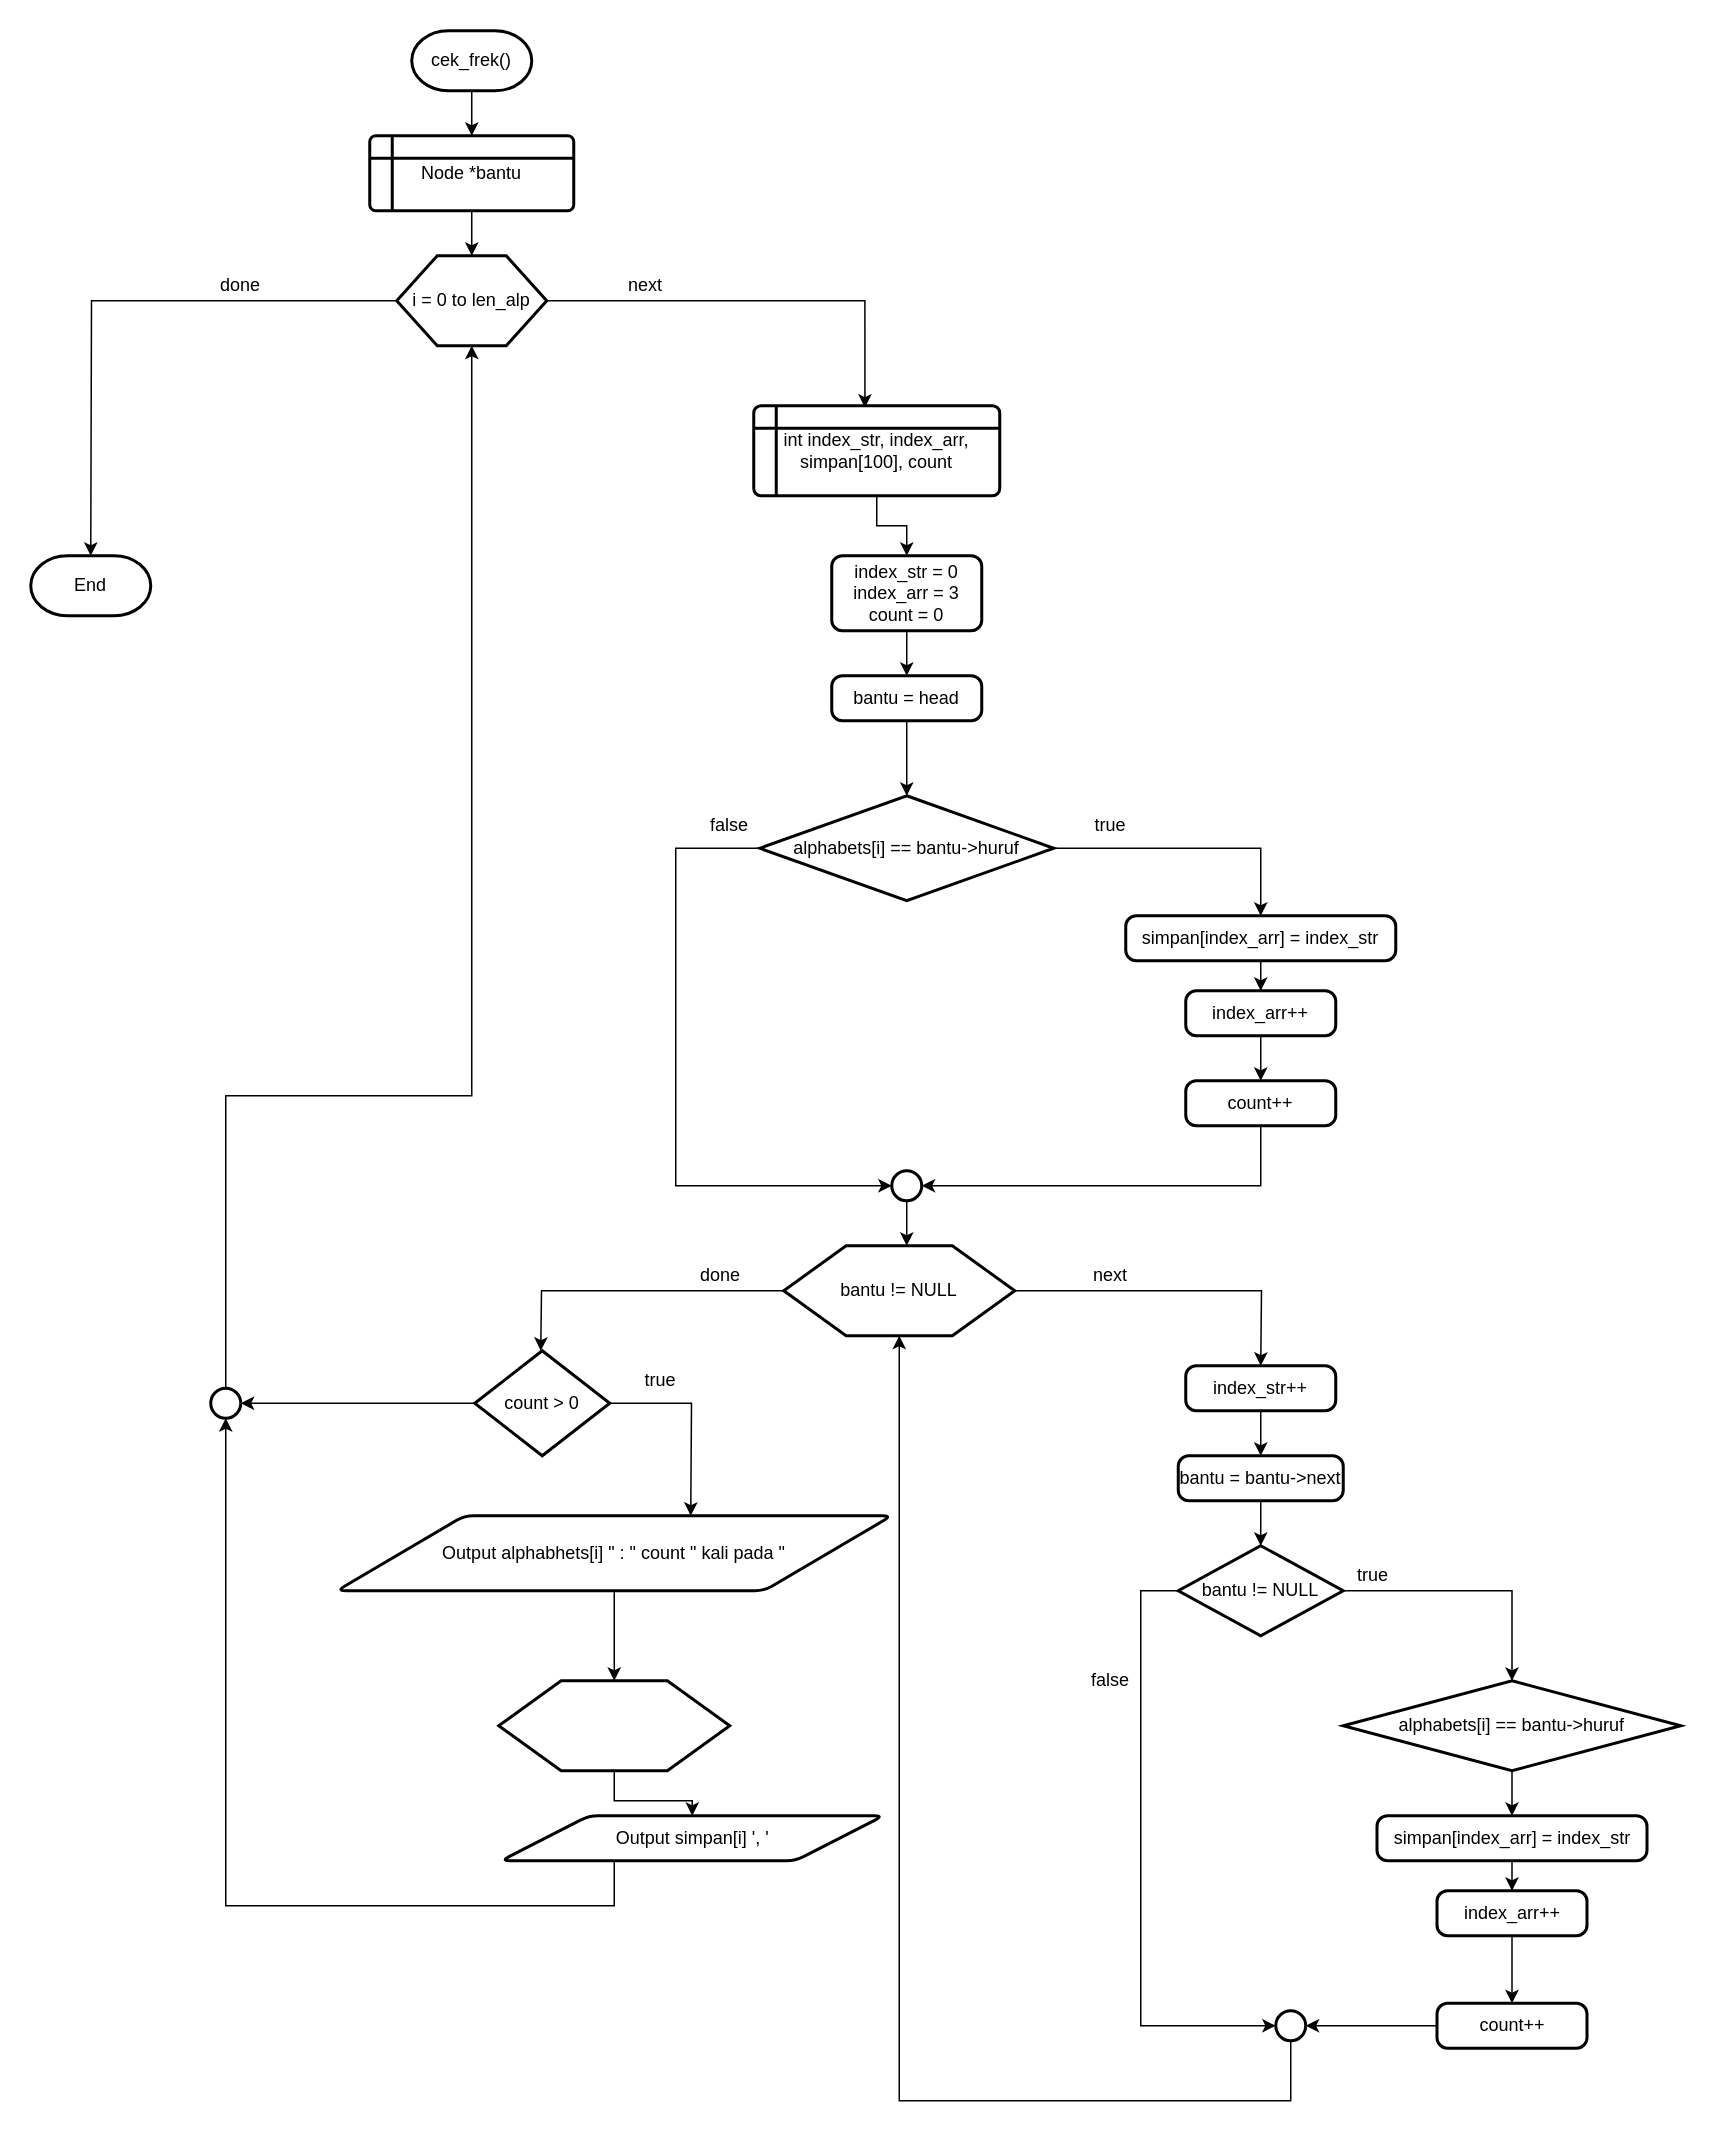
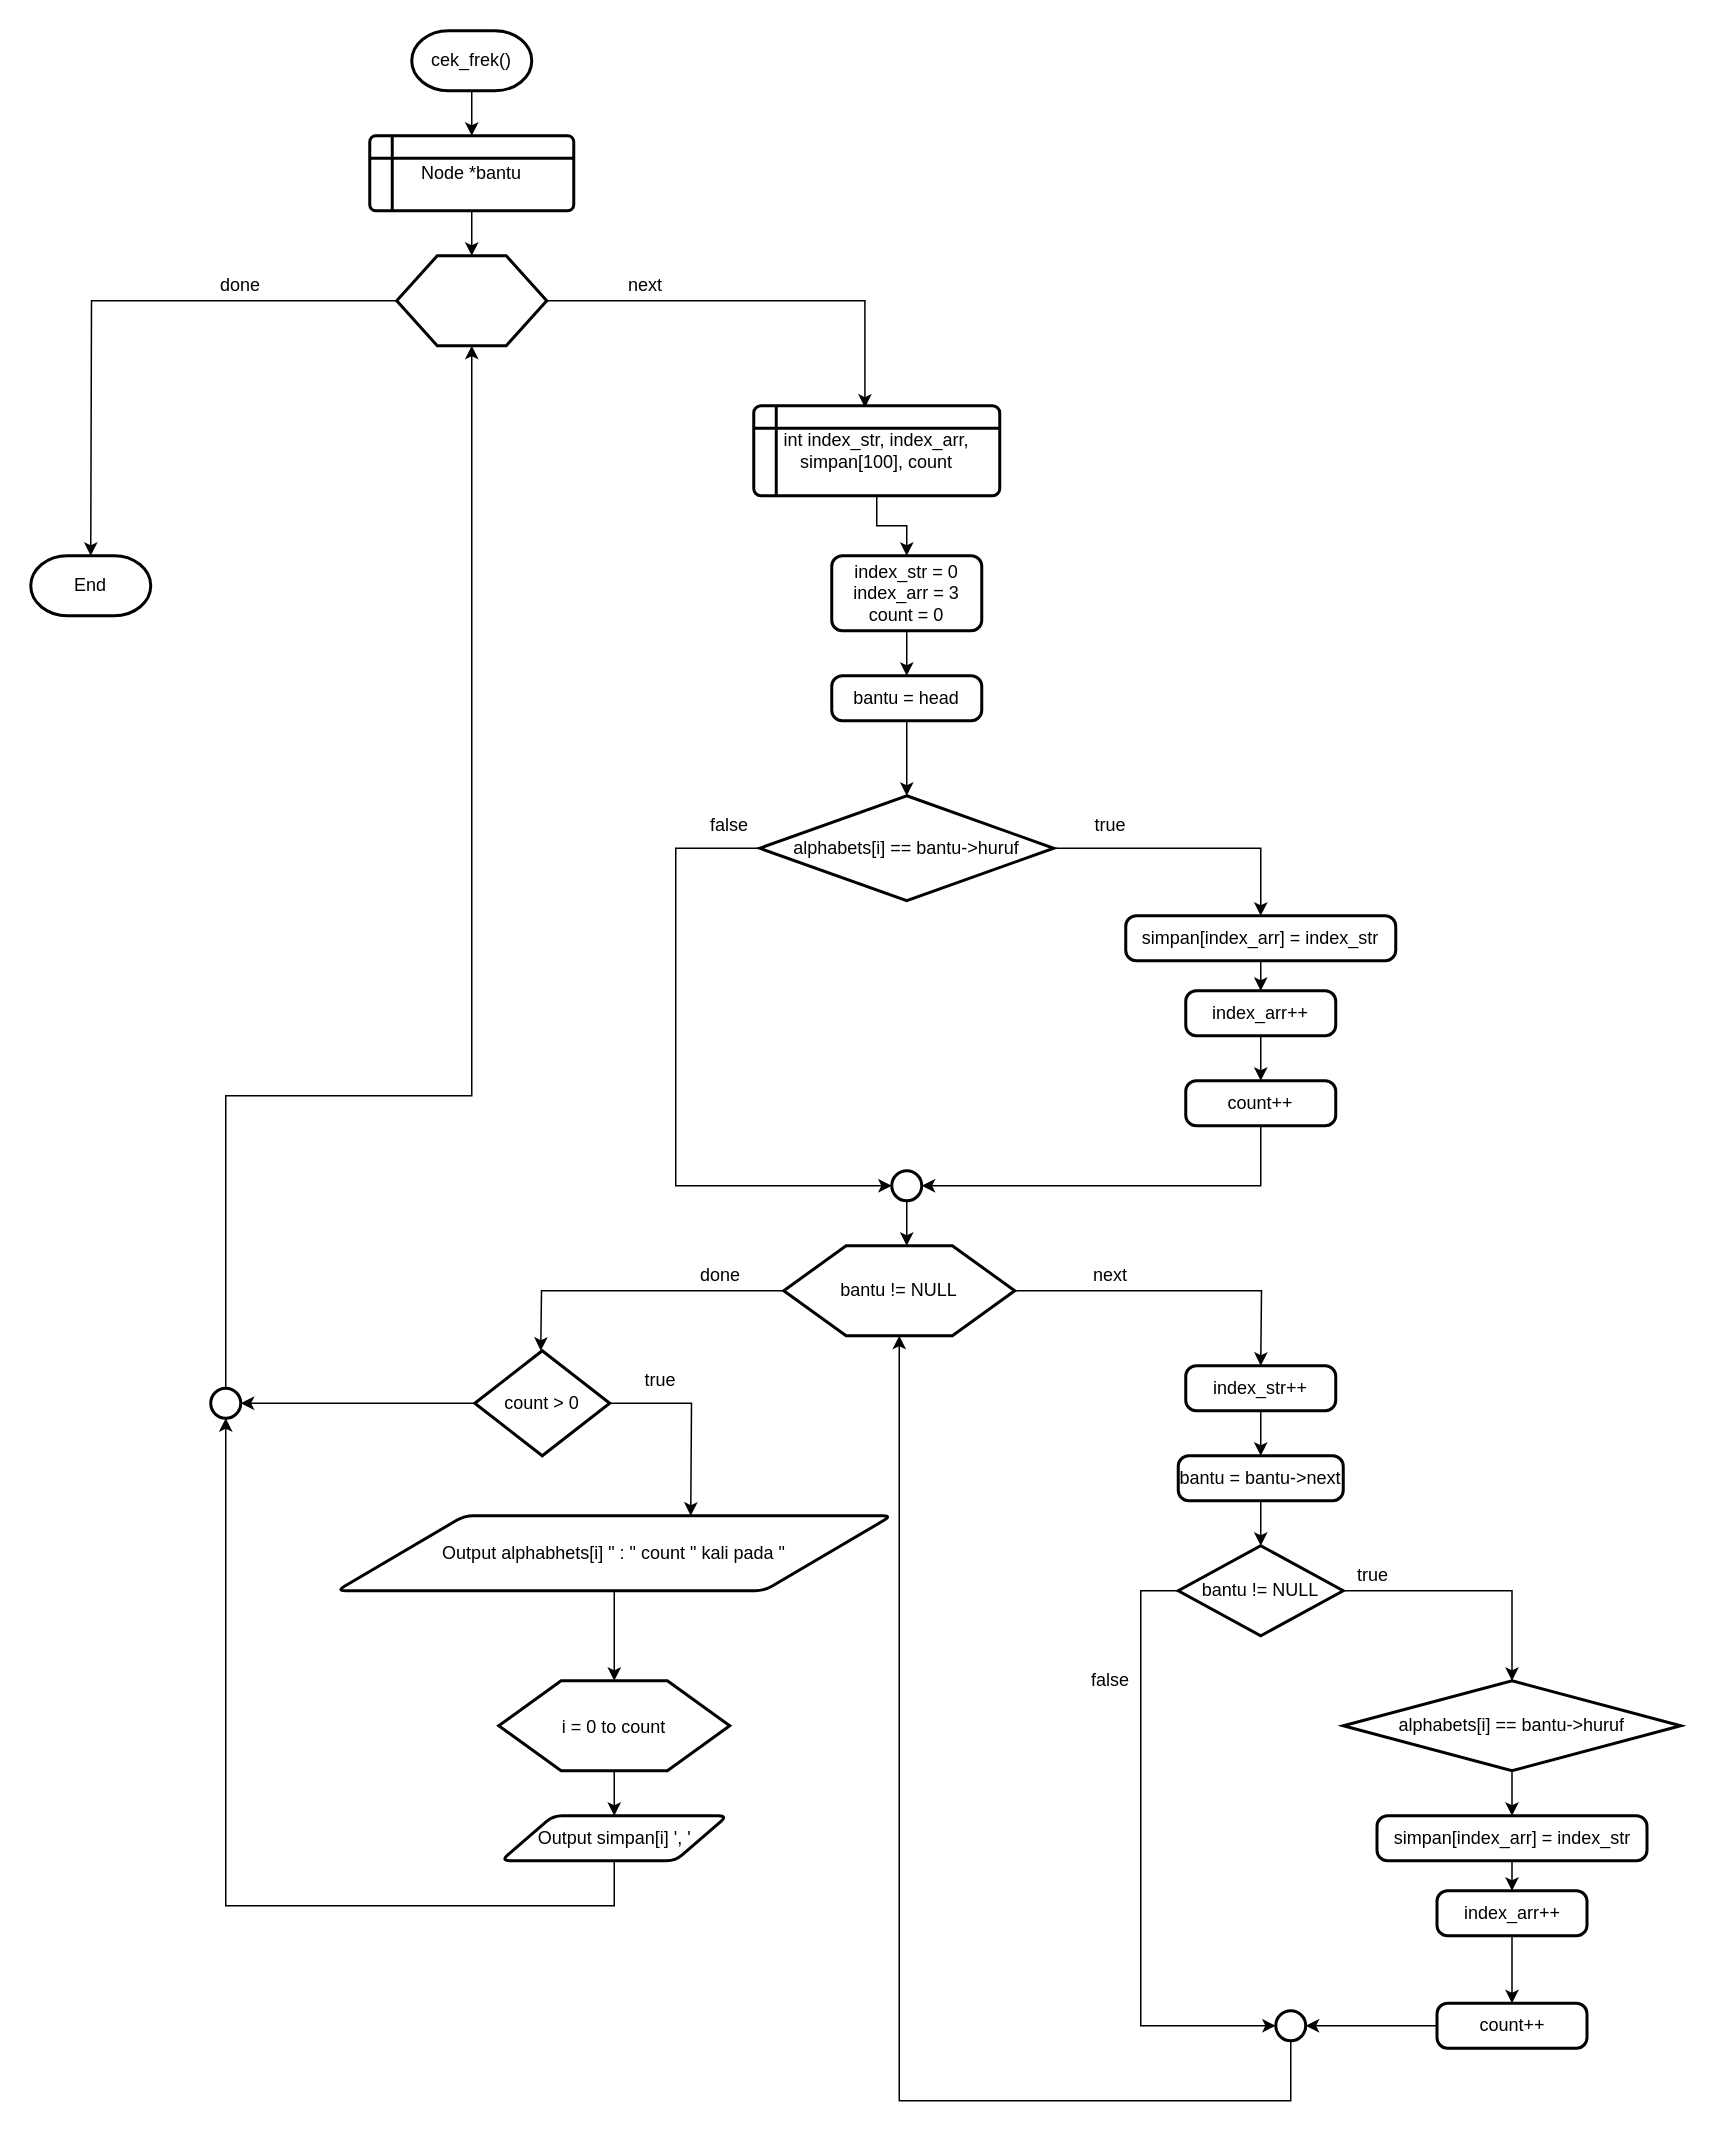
- <mxCell id="9" value="i = 0 to len_alp" style="text;html=1;strokeColor=none;fillColor=none;align=center;verticalAlign=middle;whiteSpace=wrap;rounded=0;" parent="1" vertex="1"><mxGeometry x="266" y="190" width="96" height="20" as="geometry" /></mxCell>
+ <mxCell id="63" value="i = 0 to count" style="text;html=1;strokeColor=none;fillColor=none;align=center;verticalAlign=middle;whiteSpace=wrap;rounded=0;" parent="1" vertex="1"><mxGeometry x="367" y="1140" width="84" height="21" as="geometry" /></mxCell>
- <mxCell id="64" value="Output simpan[i] ', '" style="shape=parallelogram;html=1;strokeWidth=2;perimeter=parallelogramPerimeter;whiteSpace=wrap;rounded=1;arcSize=12;size=0.23;" parent="1" vertex="1"><mxGeometry x="333.5" y="1210" width="255" height="30" as="geometry" /></mxCell>
+ <mxCell id="64" value="Output simpan[i] ', '" style="shape=parallelogram;html=1;strokeWidth=2;perimeter=parallelogramPerimeter;whiteSpace=wrap;rounded=1;arcSize=12;size=0.23;" parent="1" vertex="1"><mxGeometry x="333.5" y="1210" width="151" height="30" as="geometry" /></mxCell>
